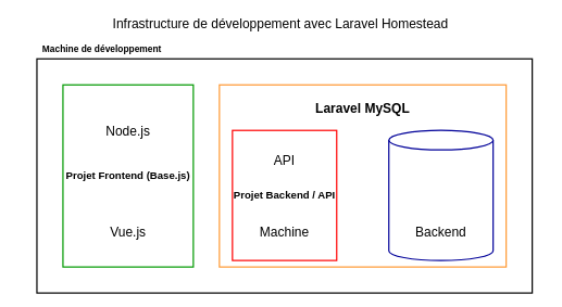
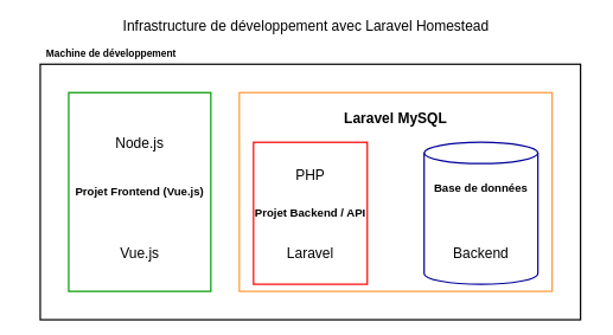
- <mxCell id="13" value="API" style="text;html=1;strokeColor=none;fillColor=none;align=center;verticalAlign=middle;whiteSpace=wrap;rounded=0;fontSize=20;" vertex="1" parent="1"><mxGeometry x="356" y="230" width="160" height="30" as="geometry" /></mxCell>
+ <mxCell id="13" value="PHP" style="text;html=1;strokeColor=none;fillColor=none;align=center;verticalAlign=middle;whiteSpace=wrap;rounded=0;fontSize=20;" vertex="1" parent="1"><mxGeometry x="356" y="230" width="160" height="30" as="geometry" /></mxCell>
+ <mxCell id="9" value="Base de données" style="text;html=1;strokeColor=none;fillColor=none;align=center;verticalAlign=middle;whiteSpace=wrap;rounded=0;fontSize=16;fontStyle=1" parent="1" vertex="1"><mxGeometry x="596" y="250" width="160" height="30" as="geometry" /></mxCell>
- <mxCell id="6" value="&lt;font style=&quot;font-size: 16px;&quot;&gt;Projet Frontend (Base.js)&lt;/font&gt;" style="rounded=0;whiteSpace=wrap;html=1;strokeWidth=2;fillColor=none;fontSize=16;fontStyle=1;strokeColor=#009900;" parent="1" vertex="1"><mxGeometry x="96" y="130" width="200" height="280" as="geometry" /></mxCell>
+ <mxCell id="6" value="&lt;font style=&quot;font-size: 16px;&quot;&gt;Projet Frontend (Vue.js)&lt;/font&gt;" style="rounded=0;whiteSpace=wrap;html=1;strokeWidth=2;fillColor=none;fontSize=16;fontStyle=1;strokeColor=#009900;" parent="1" vertex="1"><mxGeometry x="96" y="130" width="200" height="280" as="geometry" /></mxCell>
- <mxCell id="14" value="Machine" style="text;html=1;strokeColor=none;fillColor=none;align=center;verticalAlign=middle;whiteSpace=wrap;rounded=0;fontSize=20;" vertex="1" parent="1"><mxGeometry x="356" y="340" width="160" height="30" as="geometry" /></mxCell>
+ <mxCell id="14" value="Laravel" style="text;html=1;strokeColor=none;fillColor=none;align=center;verticalAlign=middle;whiteSpace=wrap;rounded=0;fontSize=20;" vertex="1" parent="1"><mxGeometry x="356" y="340" width="160" height="30" as="geometry" /></mxCell>
